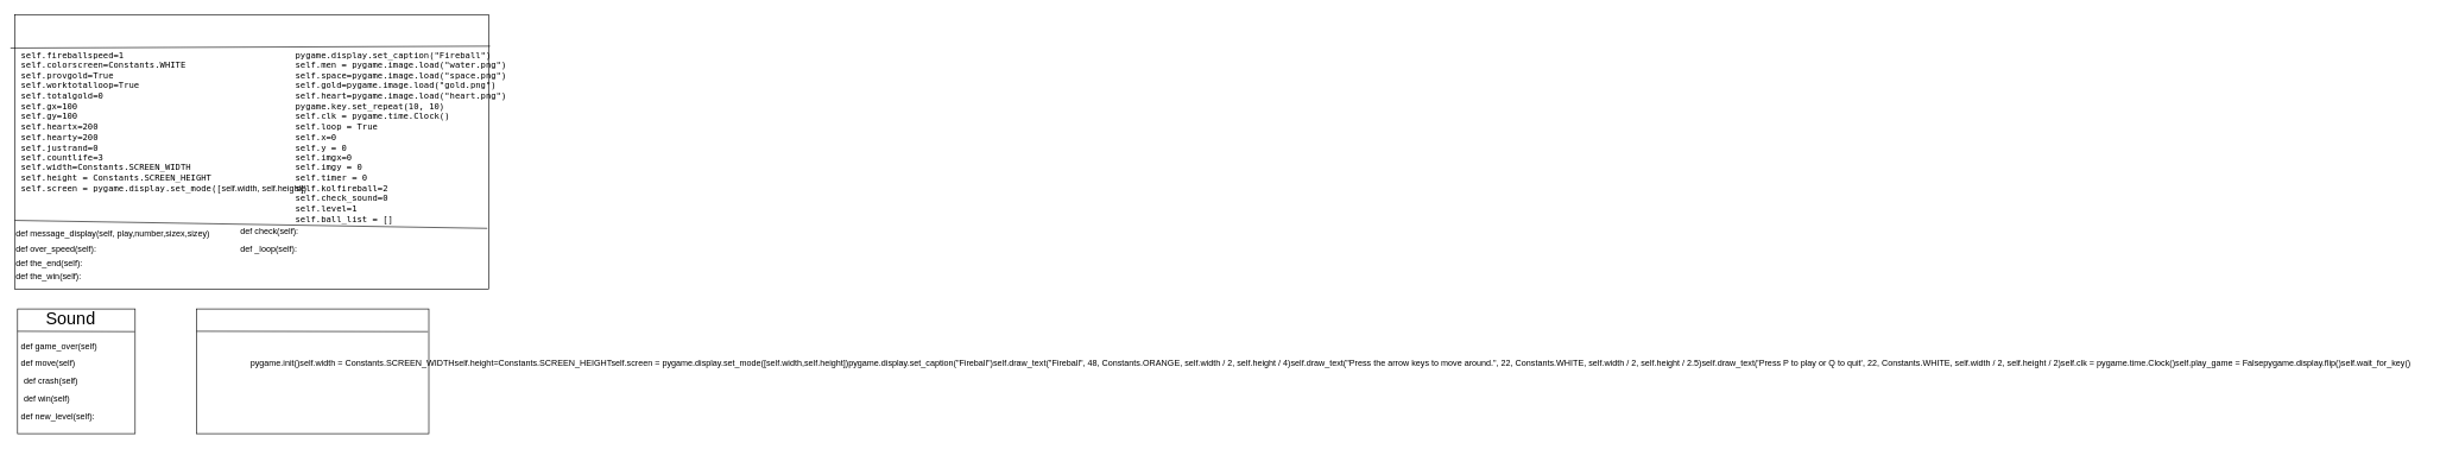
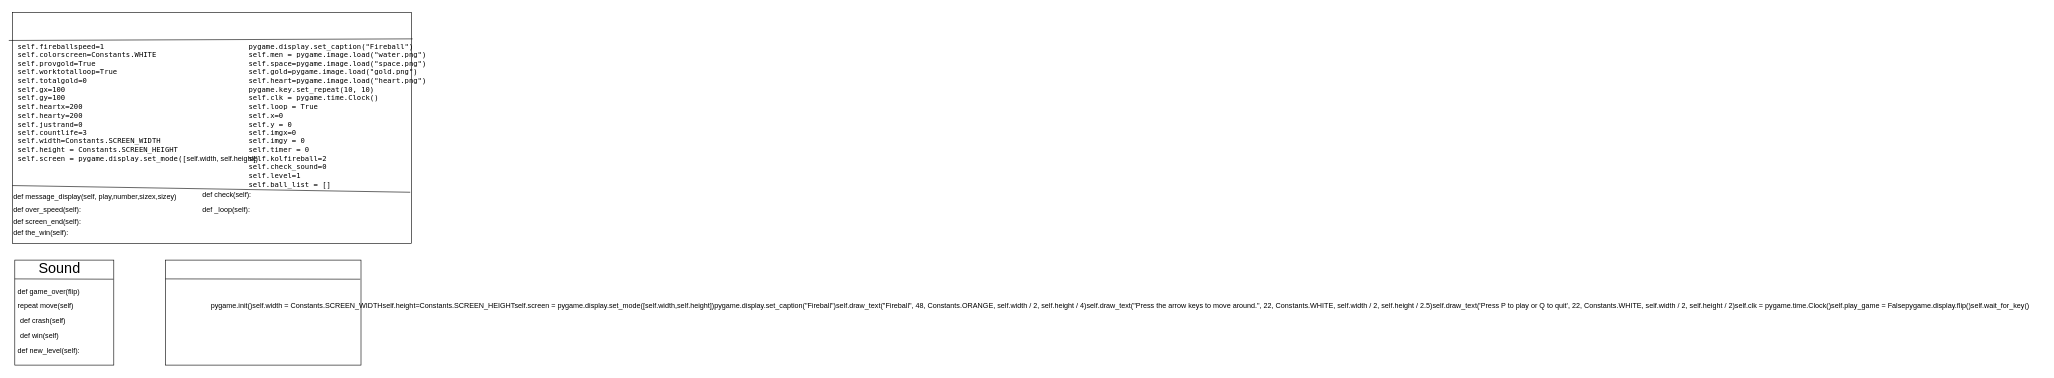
- <mxCell id="10" value="def the_end(self):" style="text;html=1;" parent="1" vertex="1"><mxGeometry x="20" y="356" width="112" height="35" as="geometry" /></mxCell>
+ <mxCell id="10" value="def screen_end(self):" style="text;html=1;" parent="1" vertex="1"><mxGeometry x="20" y="356" width="112" height="35" as="geometry" /></mxCell>
- <mxCell id="16" value="def game_over(self)" style="text;html=1;" parent="1" vertex="1"><mxGeometry x="27" y="471.5" width="126" height="35" as="geometry" /></mxCell>
+ <mxCell id="16" value="def game_over(flip)" style="text;html=1;" parent="1" vertex="1"><mxGeometry x="27" y="471.5" width="126" height="35" as="geometry" /></mxCell>
- <mxCell id="17" value="def move(self)" style="text;html=1;" parent="1" vertex="1"><mxGeometry x="27" y="496" width="98" height="35" as="geometry" /></mxCell>
+ <mxCell id="17" value="repeat move(self)" style="text;html=1;" parent="1" vertex="1"><mxGeometry x="27" y="496" width="98" height="35" as="geometry" /></mxCell>
